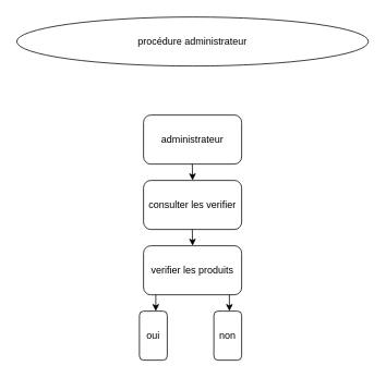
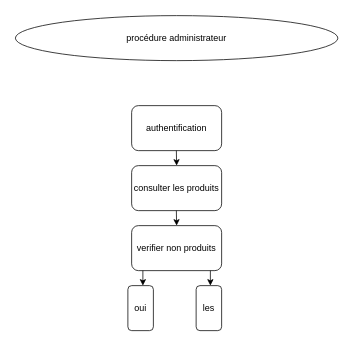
- <mxCell id="3" value="administrateur" style="rounded=1;whiteSpace=wrap;html=1;" vertex="1" parent="1"><mxGeometry x="175" y="140" width="120" height="60" as="geometry" /></mxCell>
+ <mxCell id="3" value="authentification" style="rounded=1;whiteSpace=wrap;html=1;" vertex="1" parent="1"><mxGeometry x="175" y="140" width="120" height="60" as="geometry" /></mxCell>
- <mxCell id="4" value="consulter les verifier" style="rounded=1;whiteSpace=wrap;html=1;" vertex="1" parent="1"><mxGeometry x="175" y="220" width="120" height="60" as="geometry" /></mxCell>
+ <mxCell id="4" value="consulter les produits" style="rounded=1;whiteSpace=wrap;html=1;" vertex="1" parent="1"><mxGeometry x="175" y="220" width="120" height="60" as="geometry" /></mxCell>
- <mxCell id="5" value="verifier les produits" style="rounded=1;whiteSpace=wrap;html=1;" vertex="1" parent="1"><mxGeometry x="175" y="300" width="120" height="60" as="geometry" /></mxCell>
+ <mxCell id="5" value="verifier non produits" style="rounded=1;whiteSpace=wrap;html=1;" vertex="1" parent="1"><mxGeometry x="175" y="300" width="120" height="60" as="geometry" /></mxCell>
- <mxCell id="7" value="non" style="rounded=1;whiteSpace=wrap;html=1;" vertex="1" parent="1"><mxGeometry x="261" y="380" width="34" height="60" as="geometry" /></mxCell>
+ <mxCell id="7" value="les" style="rounded=1;whiteSpace=wrap;html=1;" vertex="1" parent="1"><mxGeometry x="261" y="380" width="34" height="60" as="geometry" /></mxCell>
